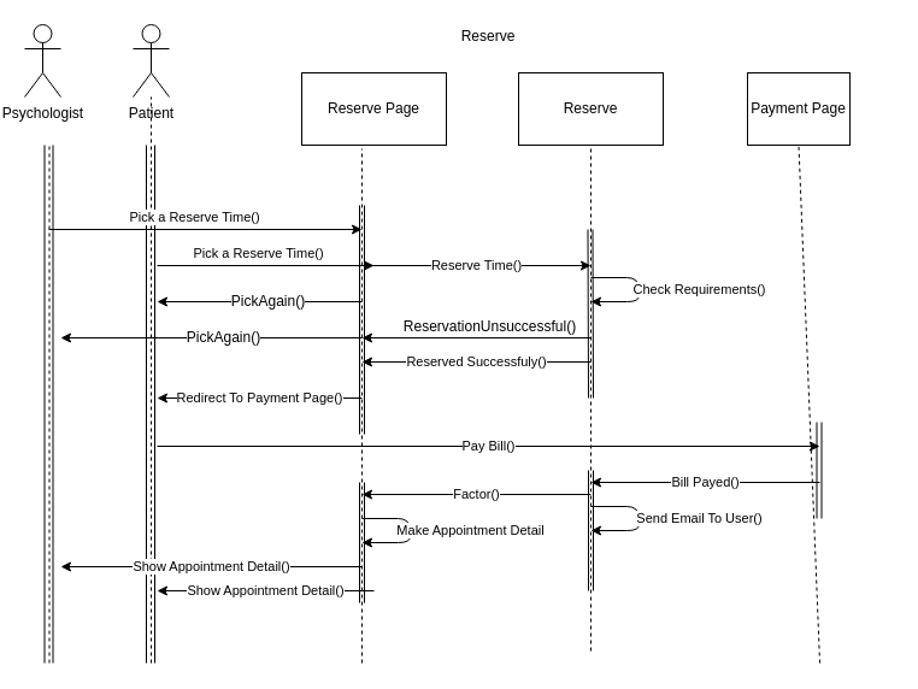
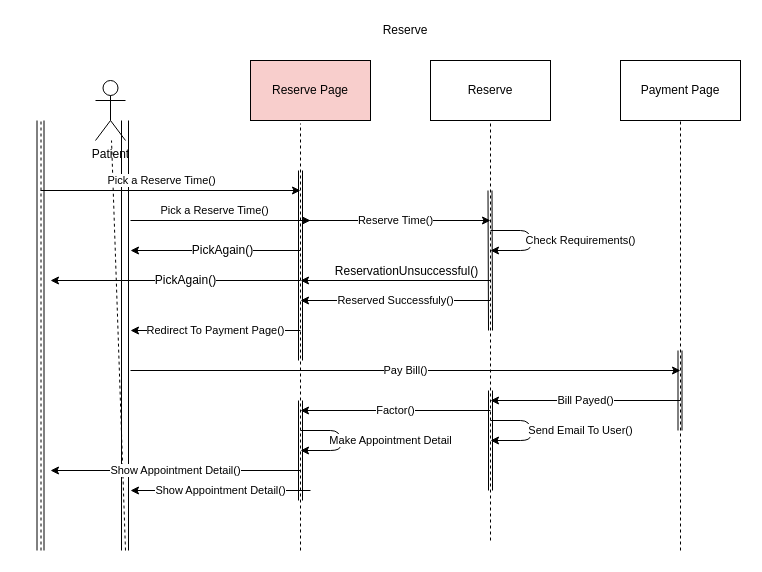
- <mxCell id="34" value="Psychologist" style="shape=umlActor;verticalLabelPosition=bottom;labelBackgroundColor=#ffffff;verticalAlign=top;html=1;outlineConnect=0;" vertex="1" parent="1"><mxGeometry x="20" y="20" width="30" height="60" as="geometry" /></mxCell>
- <mxCell id="2" value="Patient" style="shape=umlActor;verticalLabelPosition=bottom;labelBackgroundColor=#ffffff;verticalAlign=top;html=1;outlineConnect=0;" parent="1" vertex="1"><mxGeometry x="110" y="20" width="30" height="60" as="geometry" /></mxCell>
+ <mxCell id="2" value="Patient" style="shape=umlActor;verticalLabelPosition=bottom;labelBackgroundColor=#ffffff;verticalAlign=top;html=1;outlineConnect=0;" parent="1" vertex="1"><mxGeometry x="95" y="80" width="30" height="60" as="geometry" /></mxCell>
- <mxCell id="4" value="Reserve Page" style="rounded=0;whiteSpace=wrap;html=1;" parent="1" vertex="1"><mxGeometry x="250" y="60" width="120" height="60" as="geometry" /></mxCell>
+ <mxCell id="4" value="Reserve Page" style="rounded=0;whiteSpace=wrap;html=1;fillColor=#f8cecc;" parent="1" vertex="1"><mxGeometry x="250" y="60" width="120" height="60" as="geometry" /></mxCell>
- <mxCell id="15" value="Payment Page" style="rounded=0;whiteSpace=wrap;html=1;" parent="1" vertex="1"><mxGeometry x="620" y="60" width="85" height="60" as="geometry" /></mxCell>
+ <mxCell id="15" value="Payment Page" style="rounded=0;whiteSpace=wrap;html=1;" parent="1" vertex="1"><mxGeometry x="620" y="60" width="120" height="60" as="geometry" /></mxCell>
